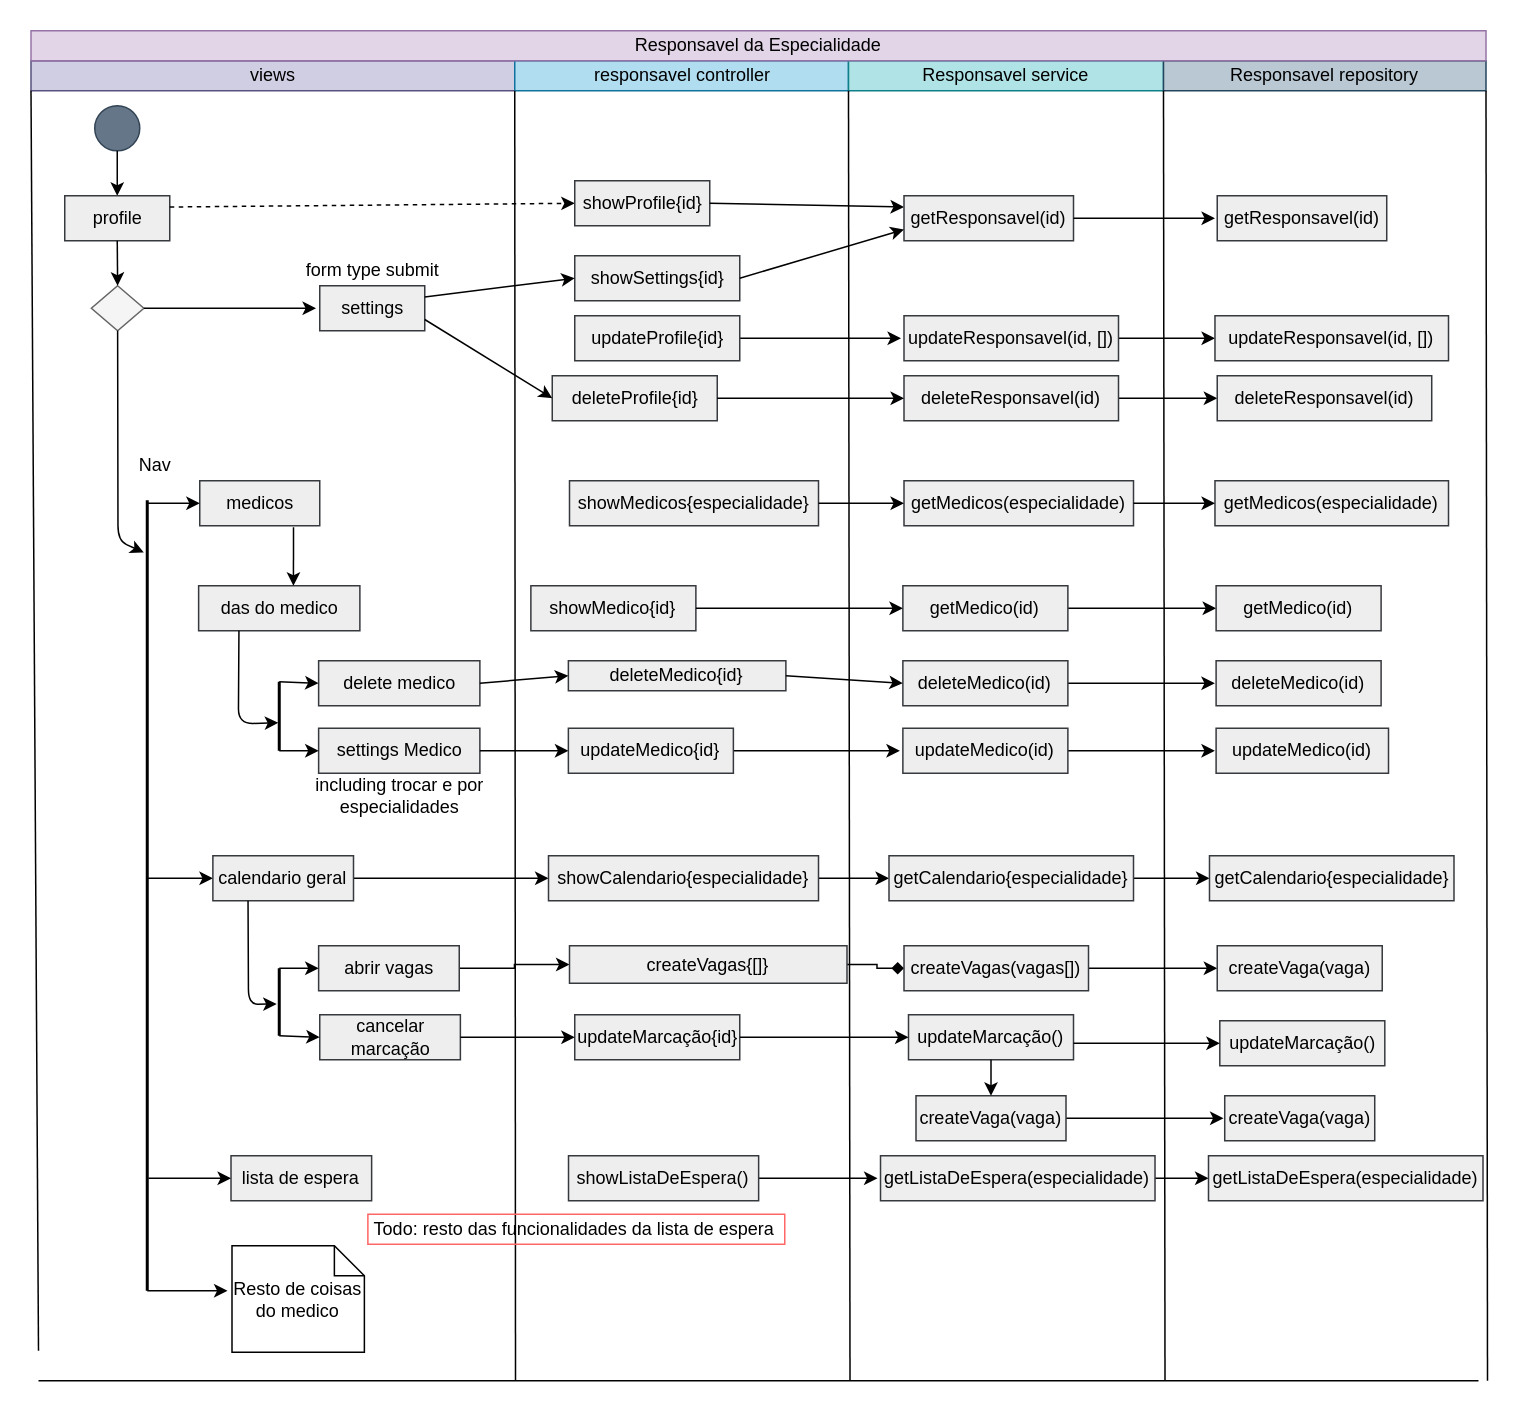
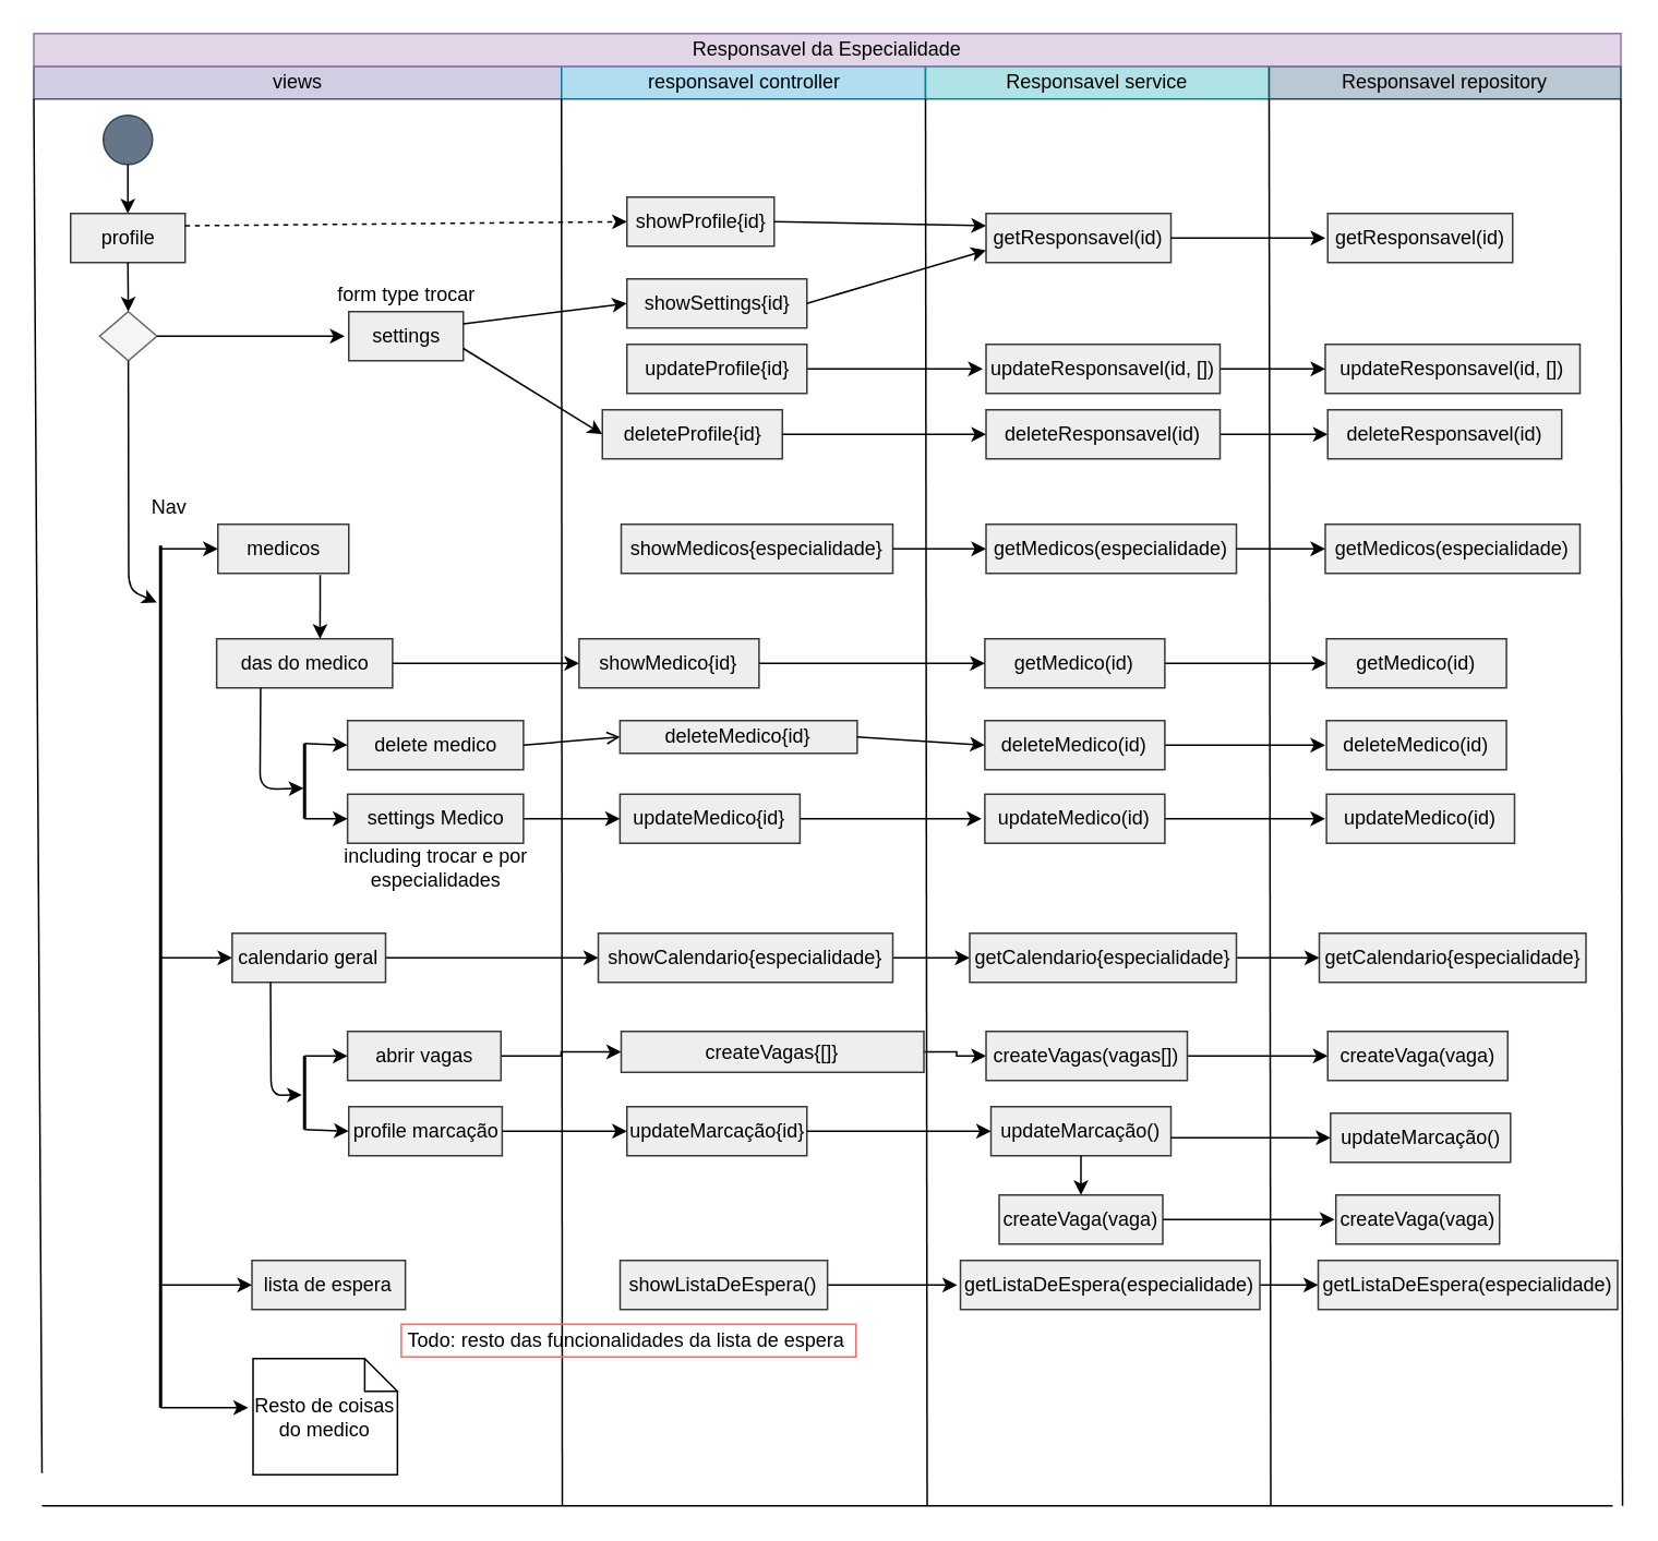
- <mxCell id="29" value="form type submit" style="text;html=1;strokeColor=none;fillColor=none;align=center;verticalAlign=middle;whiteSpace=wrap;rounded=0;fontColor=#000000;" parent="1" vertex="1"><mxGeometry x="197.5" y="170" width="100" height="20" as="geometry" /></mxCell>
+ <mxCell id="29" value="form type trocar" style="text;html=1;strokeColor=none;fillColor=none;align=center;verticalAlign=middle;whiteSpace=wrap;rounded=0;fontColor=#000000;" parent="1" vertex="1"><mxGeometry x="197.5" y="170" width="100" height="20" as="geometry" /></mxCell>
+ <mxCell id="54" value="" style="endArrow=classic;html=1;exitX=1;exitY=0.5;exitDx=0;exitDy=0;entryX=0;entryY=0.5;entryDx=0;entryDy=0;" parent="1" source="43" target="50" edge="1"><mxGeometry width="50" height="50" relative="1" as="geometry"><mxPoint x="499.25" y="440" as="sourcePoint" /><mxPoint x="549.25" y="390" as="targetPoint" /></mxGeometry></mxCell>
- <mxCell id="55" value="" style="endArrow=classic;html=1;exitX=1;exitY=0.5;exitDx=0;exitDy=0;entryX=0;entryY=0.5;entryDx=0;entryDy=0;" parent="1" source="44" target="51" edge="1"><mxGeometry width="50" height="50" relative="1" as="geometry"><mxPoint x="499.25" y="440" as="sourcePoint" /><mxPoint x="549.25" y="390" as="targetPoint" /></mxGeometry></mxCell>
+ <mxCell id="55" value="" style="endArrow=open;html=1;exitX=1;exitY=0.5;exitDx=0;exitDy=0;entryX=0;entryY=0.5;entryDx=0;entryDy=0;" parent="1" source="44" target="51" edge="1"><mxGeometry width="50" height="50" relative="1" as="geometry"><mxPoint x="499.25" y="440" as="sourcePoint" /><mxPoint x="549.25" y="390" as="targetPoint" /></mxGeometry></mxCell>
- <mxCell id="88" style="edgeStyle=orthogonalEdgeStyle;rounded=0;orthogonalLoop=1;jettySize=auto;html=1;entryX=0;entryY=0.5;entryDx=0;entryDy=0;endArrow=diamond;" parent="1" source="89" target="91" edge="1"><mxGeometry relative="1" as="geometry" /></mxCell>
+ <mxCell id="88" style="edgeStyle=orthogonalEdgeStyle;rounded=0;orthogonalLoop=1;jettySize=auto;html=1;entryX=0;entryY=0.5;entryDx=0;entryDy=0;" parent="1" source="89" target="91" edge="1"><mxGeometry relative="1" as="geometry" /></mxCell>
- <mxCell id="93" value="cancelar marcação" style="text;html=1;align=center;verticalAlign=middle;whiteSpace=wrap;rounded=0;fillColor=#eeeeee;strokeColor=#36393d;" parent="1" vertex="1"><mxGeometry x="212.5" y="676" width="93.75" height="30" as="geometry" /></mxCell>
+ <mxCell id="93" value="profile marcação" style="text;html=1;align=center;verticalAlign=middle;whiteSpace=wrap;rounded=0;fillColor=#eeeeee;strokeColor=#36393d;" parent="1" vertex="1"><mxGeometry x="212.5" y="676" width="93.75" height="30" as="geometry" /></mxCell>
